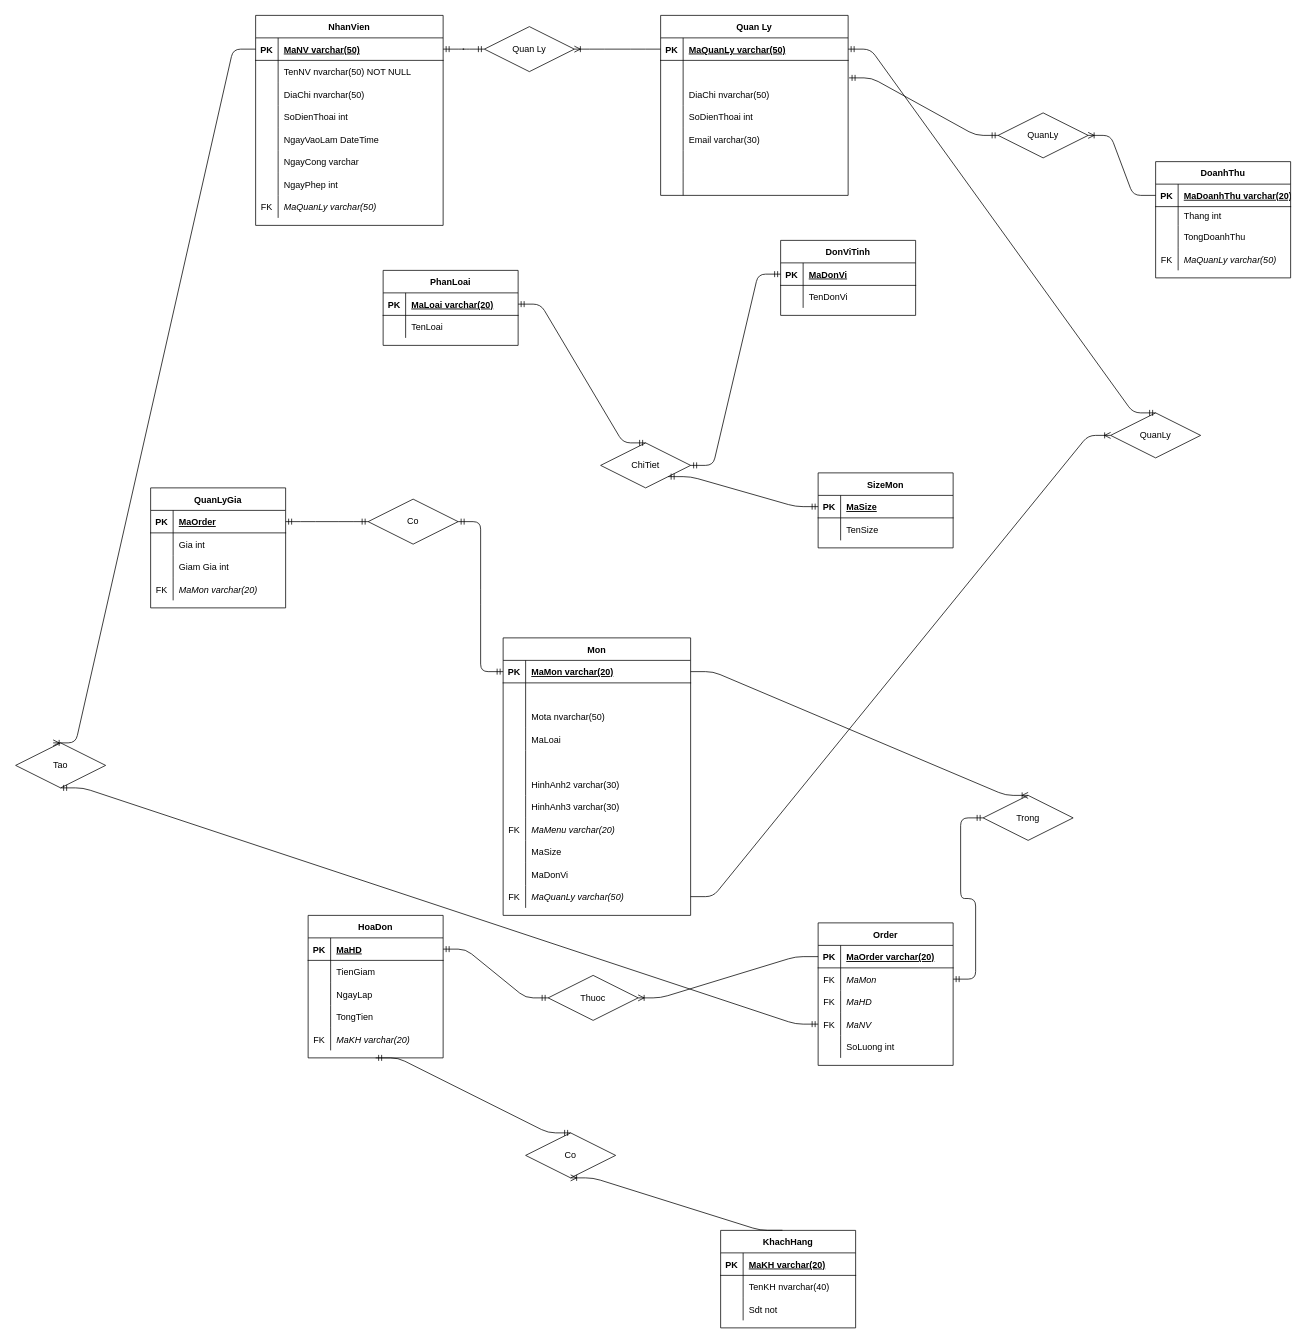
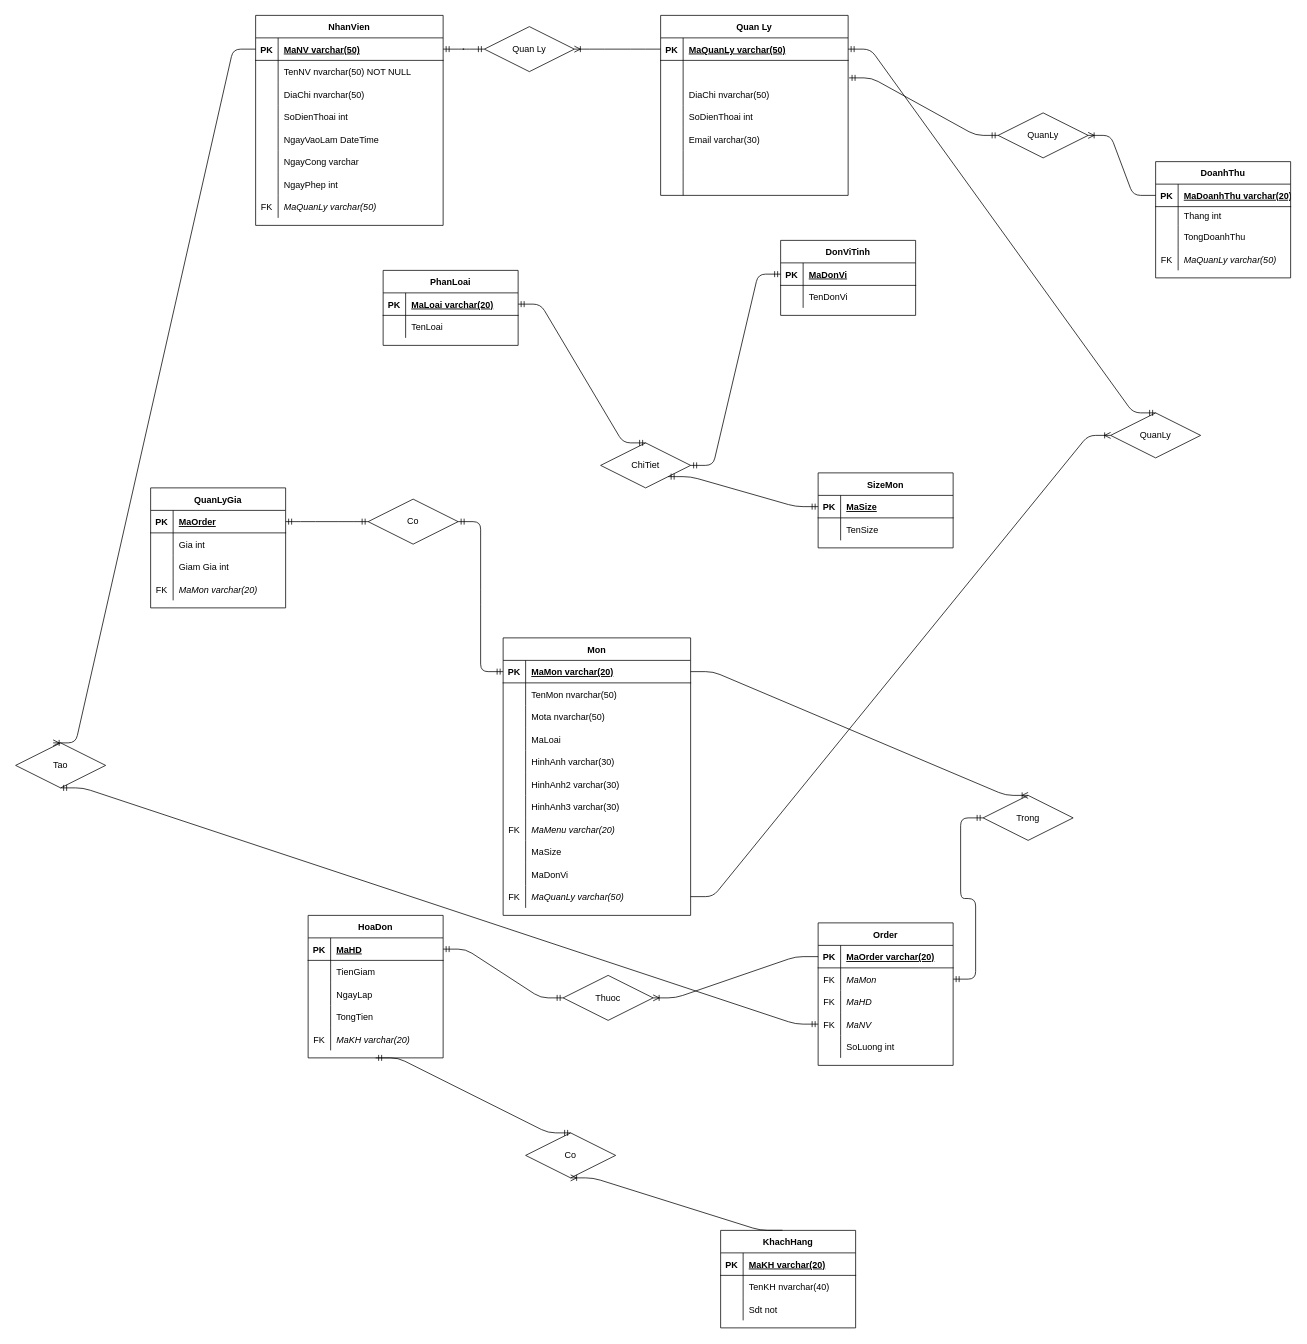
+ <mxCell id="29" value="TenMon nvarchar(50)" style="shape=partialRectangle;overflow=hidden;connectable=0;fillColor=none;top=0;left=0;bottom=0;right=0;align=left;spacingLeft=6;" parent="27" vertex="1"><mxGeometry x="30" width="220" height="30" as="geometry" /></mxCell>
+ <mxCell id="38" value="HinhAnh varchar(30)" style="shape=partialRectangle;overflow=hidden;connectable=0;fillColor=none;top=0;left=0;bottom=0;right=0;align=left;spacingLeft=6;" vertex="1" parent="36"><mxGeometry x="30" width="220" height="30" as="geometry" /></mxCell>
- <mxCell id="152" value="Thuoc" style="shape=rhombus;perimeter=rhombusPerimeter;whiteSpace=wrap;html=1;align=center;" vertex="1" parent="1"><mxGeometry x="730" y="1300" width="120" height="60" as="geometry" /></mxCell>
+ <mxCell id="152" value="Thuoc" style="shape=rhombus;perimeter=rhombusPerimeter;whiteSpace=wrap;html=1;align=center;" vertex="1" parent="1"><mxGeometry x="750" y="1300" width="120" height="60" as="geometry" /></mxCell>
